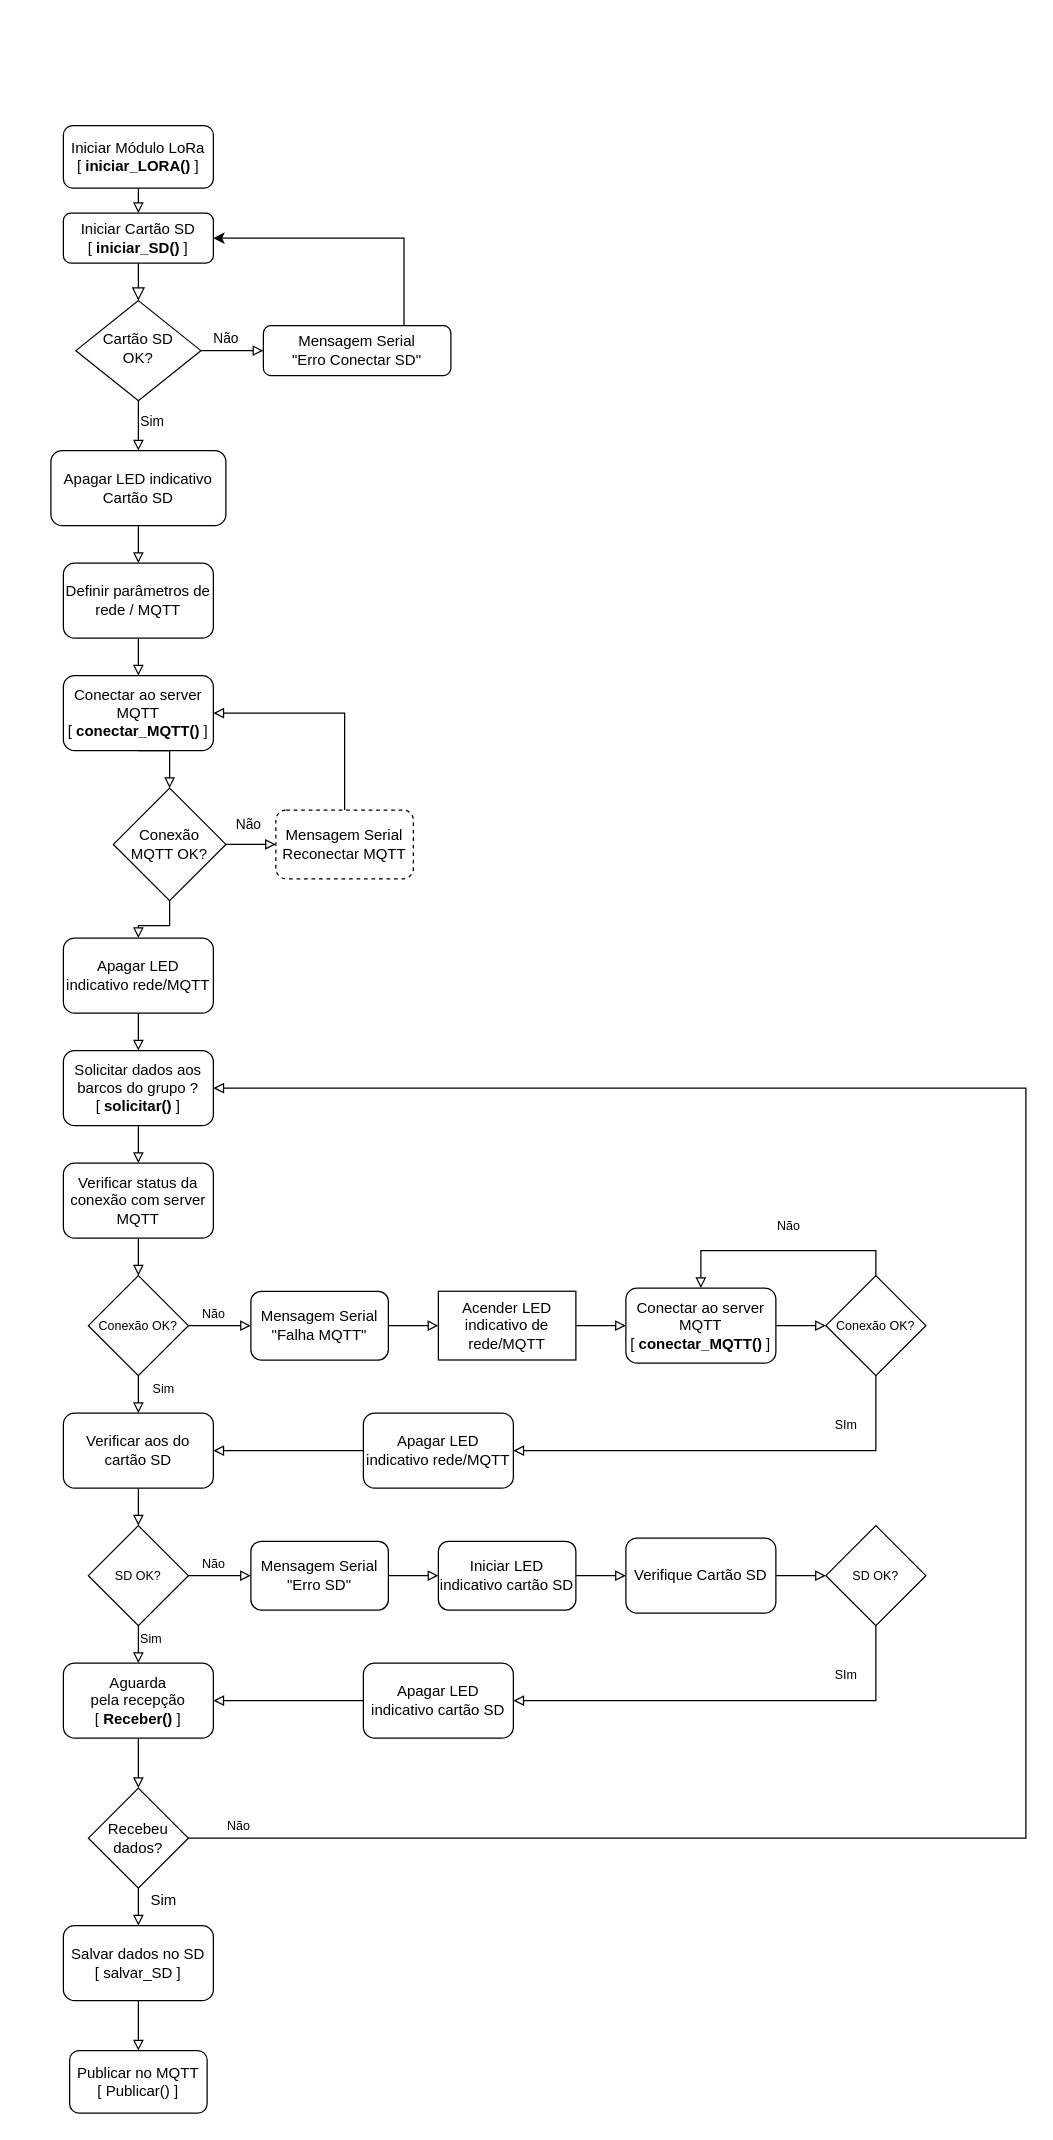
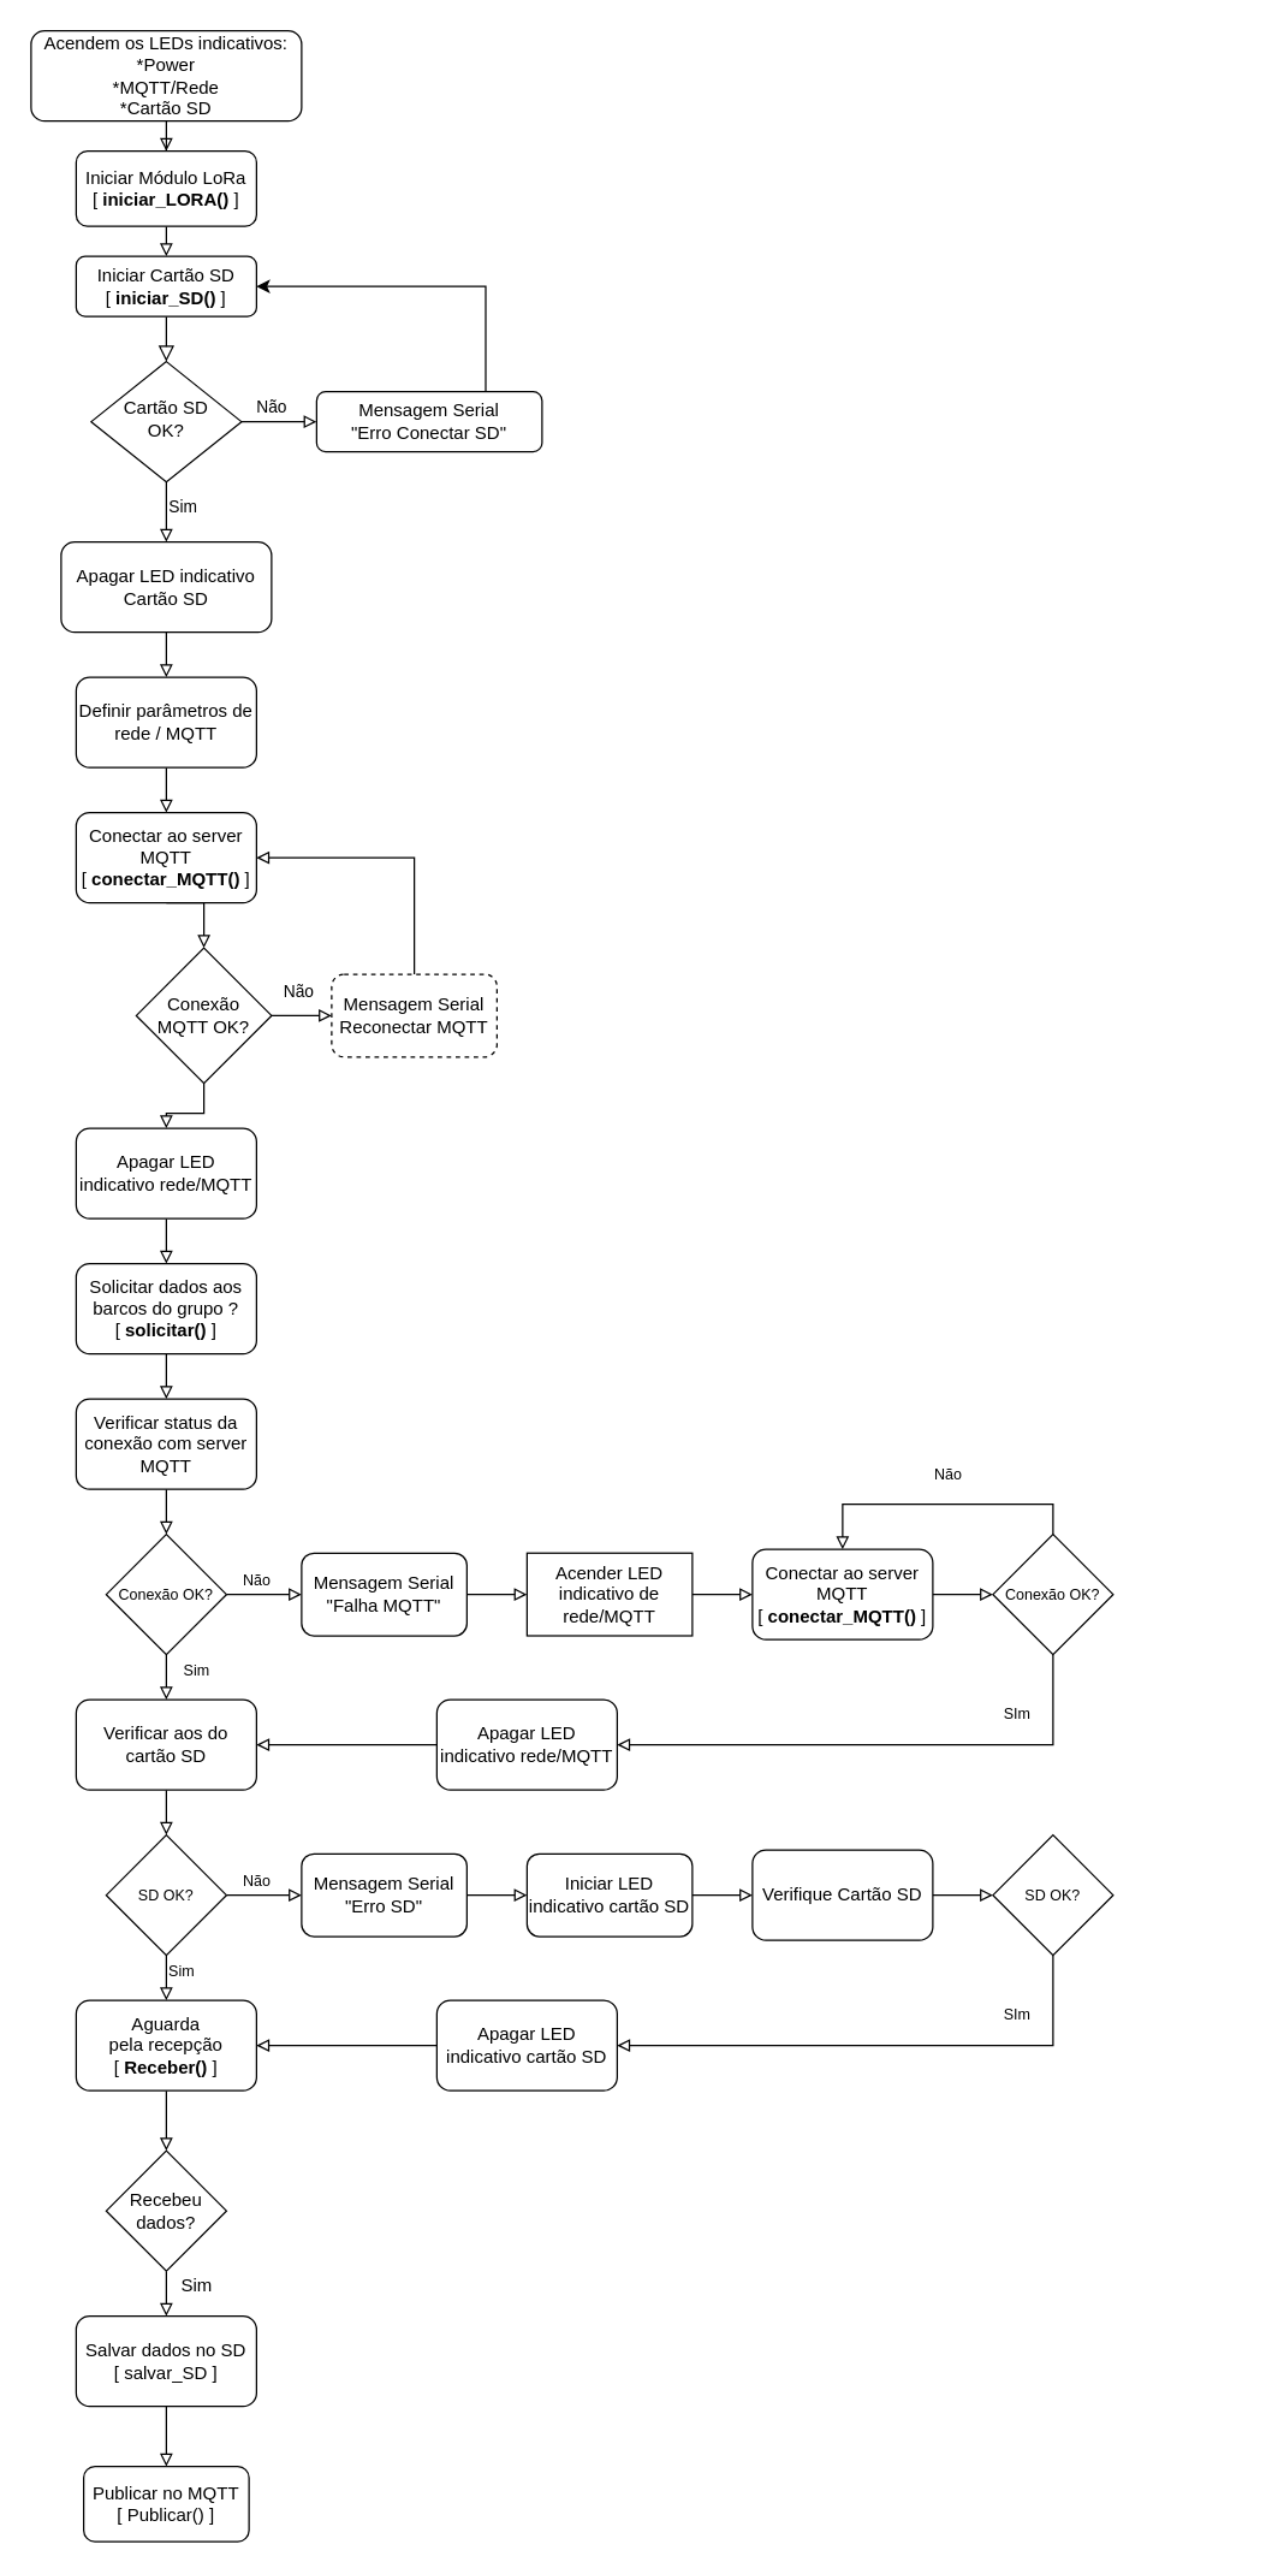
+ <mxCell id="15" value="Acendem os LEDs indicativos:&lt;br&gt;*Power&lt;br&gt;*MQTT/Rede&lt;br&gt;*Cartão SD" style="rounded=1;whiteSpace=wrap;html=1;" parent="1" vertex="1"><mxGeometry x="20" y="20" width="180" height="60" as="geometry" /></mxCell>
+ <mxCell id="14" style="edgeStyle=orthogonalEdgeStyle;rounded=0;orthogonalLoop=1;jettySize=auto;html=1;exitX=0.5;exitY=1;exitDx=0;exitDy=0;endArrow=block;endFill=0;" parent="1" source="15" target="13" edge="1"><mxGeometry relative="1" as="geometry" /></mxCell>
- <mxCell id="31" value="Não" style="edgeStyle=orthogonalEdgeStyle;rounded=0;orthogonalLoop=1;jettySize=auto;html=1;exitX=1;exitY=0.5;exitDx=0;exitDy=0;entryX=1;entryY=0.5;entryDx=0;entryDy=0;endArrow=block;endFill=0;fontSize=10;" parent="1" source="33" target="26" edge="1"><mxGeometry x="-0.958" y="10" relative="1" as="geometry"><Array as="points"><mxPoint x="820" y="1470" /><mxPoint x="820" y="870" /></Array><mxPoint as="offset" /></mxGeometry></mxCell>
